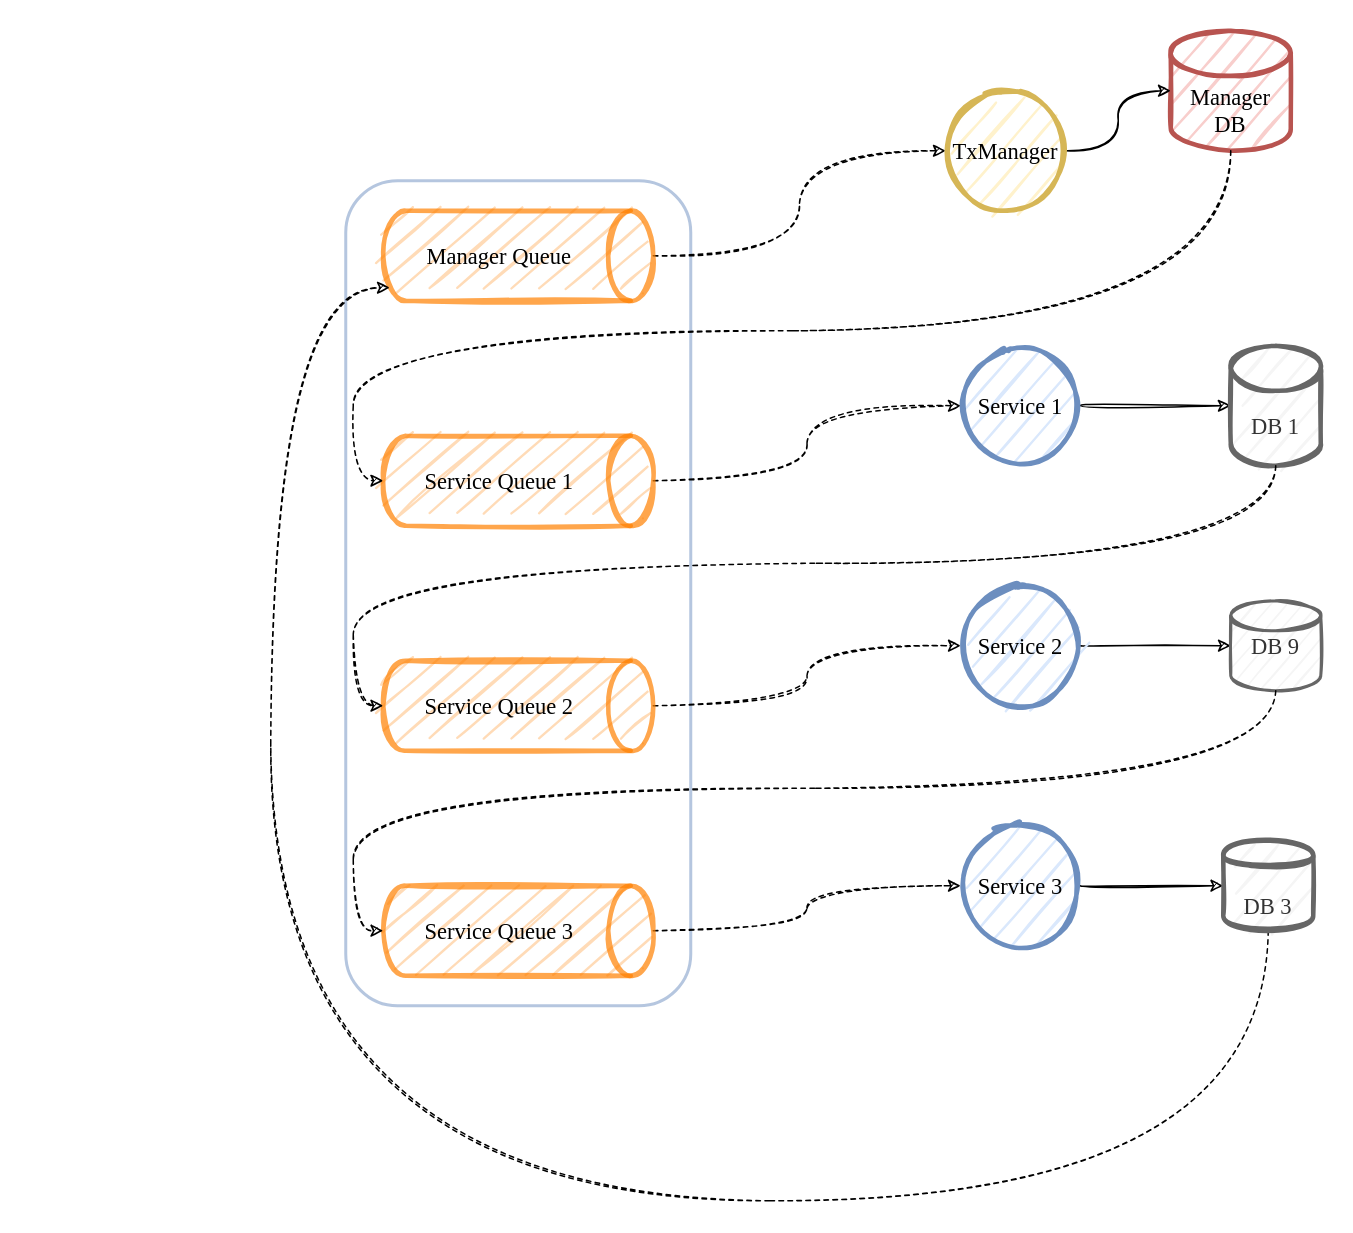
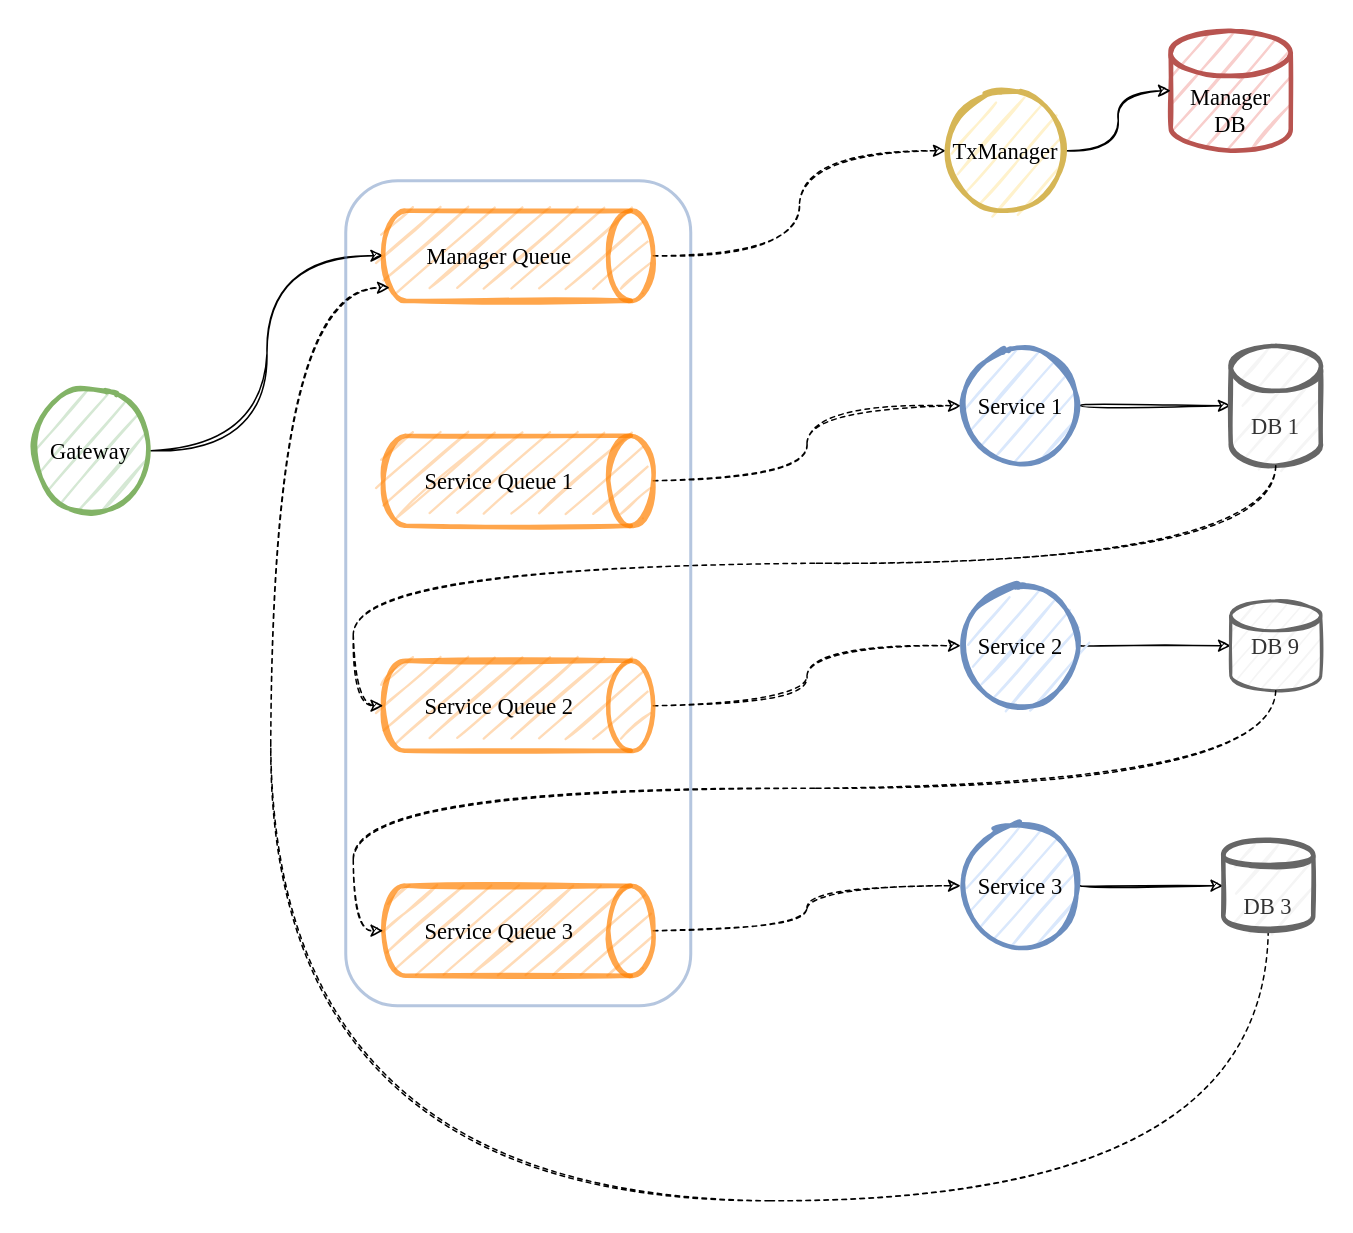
- <mxCell id="26" style="edgeStyle=orthogonalEdgeStyle;curved=1;rounded=0;sketch=1;orthogonalLoop=1;jettySize=auto;html=1;exitX=0.5;exitY=1;exitDx=0;exitDy=0;exitPerimeter=0;entryX=0.5;entryY=1;entryDx=0;entryDy=0;entryPerimeter=0;fontFamily=Comic Sans MS;fontSize=15;dashed=1;" edge="1" parent="1" source="7" target="12"><mxGeometry relative="1" as="geometry"><Array as="points"><mxPoint x="820" y="220" /><mxPoint x="235" y="220" /><mxPoint x="235" y="320" /></Array></mxGeometry></mxCell>
+ <mxCell id="2" style="edgeStyle=orthogonalEdgeStyle;curved=1;rounded=0;sketch=1;orthogonalLoop=1;jettySize=auto;html=1;exitX=1;exitY=0.5;exitDx=0;exitDy=0;entryX=0.5;entryY=1;entryDx=0;entryDy=0;entryPerimeter=0;fontFamily=Comic Sans MS;fontSize=15;" edge="1" parent="1" source="3" target="10"><mxGeometry relative="1" as="geometry" /></mxCell>
+ <mxCell id="3" value="&lt;font face=&quot;Comic Sans MS&quot; style=&quot;font-size: 15px&quot;&gt;Gateway&lt;/font&gt;" style="ellipse;whiteSpace=wrap;html=1;aspect=fixed;strokeWidth=3;fillColor=#d5e8d4;strokeColor=#82b366;sketch=1;" parent="1" vertex="1"><mxGeometry x="20" y="260" width="80" height="80" as="geometry" /></mxCell>
